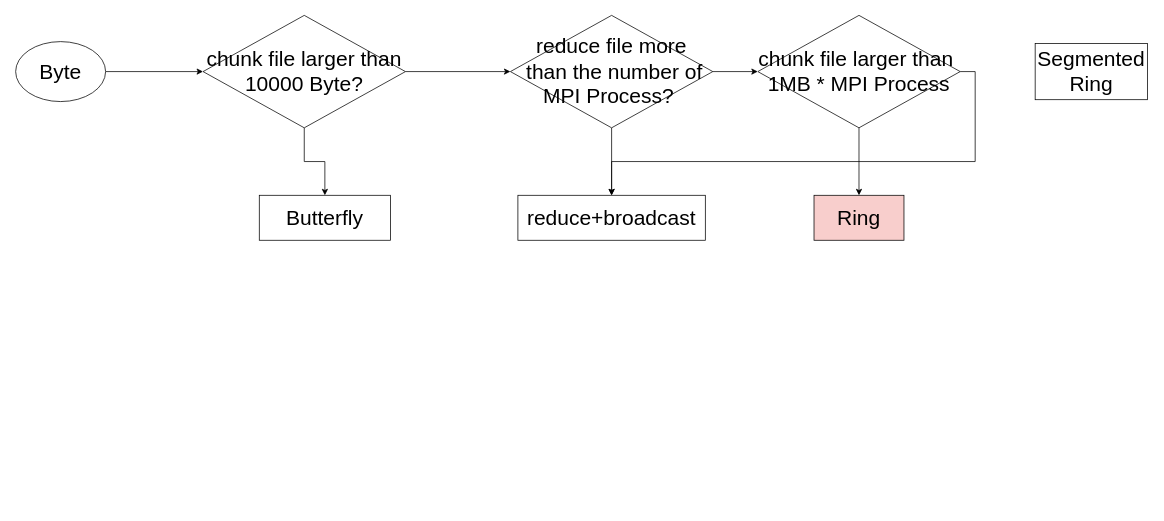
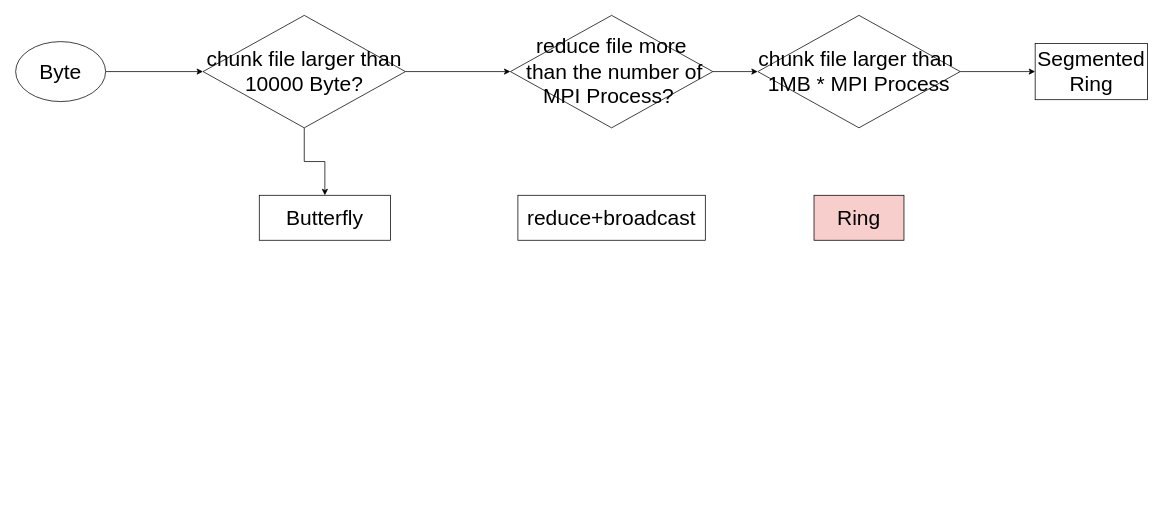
- <mxCell id="8" style="edgeStyle=orthogonalEdgeStyle;rounded=0;orthogonalLoop=1;jettySize=auto;html=1;exitX=0.5;exitY=1;exitDx=0;exitDy=0;entryX=0.5;entryY=0;entryDx=0;entryDy=0;" parent="1" source="9" target="14" edge="1"><mxGeometry relative="1" as="geometry" /></mxCell>
- <mxCell id="10" style="edgeStyle=orthogonalEdgeStyle;rounded=0;orthogonalLoop=1;jettySize=auto;html=1;exitX=0.5;exitY=1;exitDx=0;exitDy=0;entryX=0.5;entryY=0;entryDx=0;entryDy=0;" parent="1" source="12" target="15" edge="1"><mxGeometry relative="1" as="geometry" /></mxCell>
- <mxCell id="11" style="edgeStyle=orthogonalEdgeStyle;rounded=0;orthogonalLoop=1;jettySize=auto;html=1;exitX=1;exitY=0.5;exitDx=0;exitDy=0;" parent="1" source="12" target="14" edge="1"><mxGeometry relative="1" as="geometry" /></mxCell>
+ <mxCell id="11" style="edgeStyle=orthogonalEdgeStyle;rounded=0;orthogonalLoop=1;jettySize=auto;html=1;exitX=1;exitY=0.5;exitDx=0;exitDy=0;entryX=0;entryY=0.5;entryDx=0;entryDy=0;" parent="1" source="12" target="16" edge="1"><mxGeometry relative="1" as="geometry" /></mxCell>
